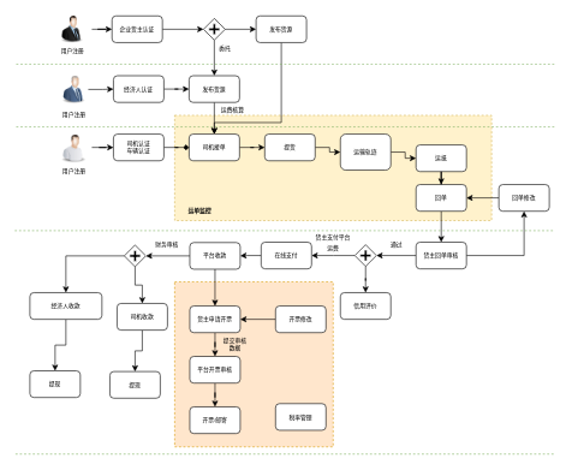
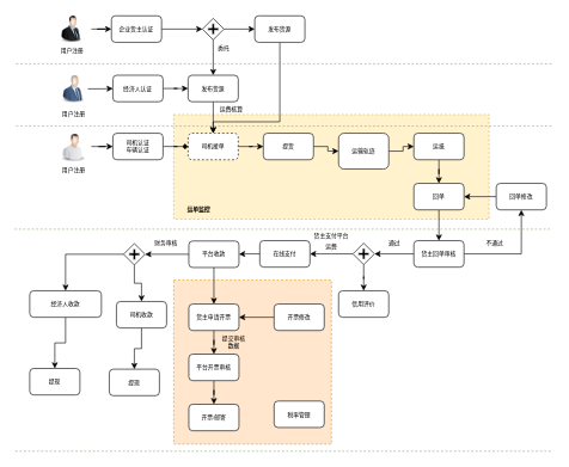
- <mxCell id="5" value="司机接单" style="rounded=1;whiteSpace=wrap;html=1;shadow=0;labelBackgroundColor=none;strokeWidth=1;fontFamily=Verdana;fontSize=8;align=center;" vertex="1" parent="1"><mxGeometry x="262" y="185" width="70" height="37" as="geometry" /></mxCell>
+ <mxCell id="5" value="司机接单" style="rounded=1;whiteSpace=wrap;html=1;shadow=0;labelBackgroundColor=none;strokeWidth=1;fontFamily=Verdana;fontSize=8;align=center;dashed=1;" vertex="1" parent="1"><mxGeometry x="262" y="185" width="70" height="37" as="geometry" /></mxCell>
- <mxCell id="11" value="运抵" style="rounded=1;whiteSpace=wrap;html=1;shadow=0;labelBackgroundColor=none;strokeWidth=1;fontFamily=Verdana;fontSize=8;align=center;" vertex="1" parent="1"><mxGeometry x="577" y="200" width="70" height="37" as="geometry" /></mxCell>
+ <mxCell id="11" value="运抵" style="rounded=1;whiteSpace=wrap;html=1;shadow=0;labelBackgroundColor=none;strokeWidth=1;fontFamily=Verdana;fontSize=8;align=center;" vertex="1" parent="1"><mxGeometry x="577" y="185" width="70" height="37" as="geometry" /></mxCell>
+ <mxCell id="45" value="不通过" style="text;html=1;strokeColor=none;fillColor=none;align=center;verticalAlign=middle;whiteSpace=wrap;rounded=0;shadow=0;fontFamily=Verdana;fontSize=8;" vertex="1" parent="1"><mxGeometry x="670" y="329" width="40" height="20" as="geometry" /></mxCell>
